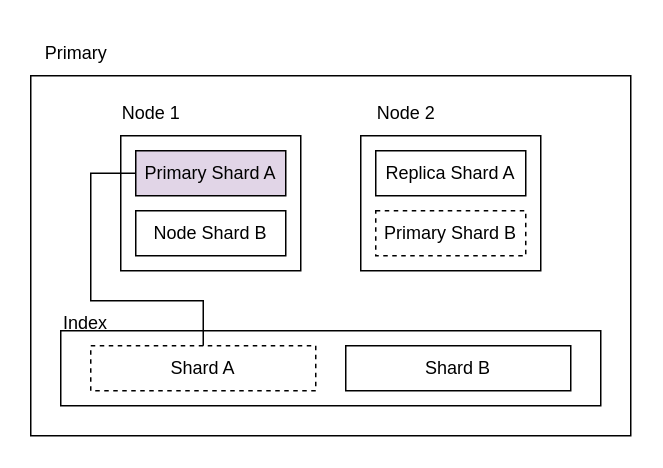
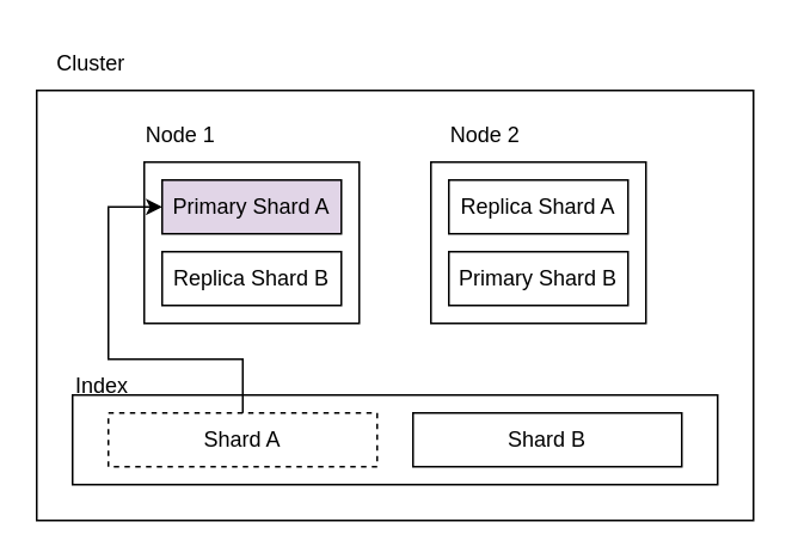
- <mxCell id="3" value="Primary" style="text;html=1;align=center;verticalAlign=middle;resizable=0;points=[];autosize=1;strokeColor=none;fillColor=none;" parent="1" vertex="1"><mxGeometry x="20" y="20" width="60" height="30" as="geometry" /></mxCell>
+ <mxCell id="3" value="Cluster" style="text;html=1;align=center;verticalAlign=middle;resizable=0;points=[];autosize=1;strokeColor=none;fillColor=none;" parent="1" vertex="1"><mxGeometry x="20" y="20" width="60" height="30" as="geometry" /></mxCell>
- <mxCell id="15" style="edgeStyle=orthogonalEdgeStyle;rounded=0;orthogonalLoop=1;jettySize=auto;html=1;exitX=0.5;exitY=0;exitDx=0;exitDy=0;entryX=0;entryY=0.5;entryDx=0;entryDy=0;endArrow=none;" parent="1" source="13" target="6" edge="1"><mxGeometry relative="1" as="geometry"><Array as="points"><mxPoint x="135" y="200" /><mxPoint x="60" y="200" /><mxPoint x="60" y="115" /></Array></mxGeometry></mxCell>
+ <mxCell id="15" style="edgeStyle=orthogonalEdgeStyle;rounded=0;orthogonalLoop=1;jettySize=auto;html=1;exitX=0.5;exitY=0;exitDx=0;exitDy=0;entryX=0;entryY=0.5;entryDx=0;entryDy=0;" parent="1" source="13" target="6" edge="1"><mxGeometry relative="1" as="geometry"><Array as="points"><mxPoint x="135" y="200" /><mxPoint x="60" y="200" /><mxPoint x="60" y="115" /></Array></mxGeometry></mxCell>
- <mxCell id="7" value="Node Shard B" style="rounded=0;whiteSpace=wrap;html=1;" parent="1" vertex="1"><mxGeometry x="90" y="140" width="100" height="30" as="geometry" /></mxCell>
+ <mxCell id="7" value="Replica Shard B" style="rounded=0;whiteSpace=wrap;html=1;" parent="1" vertex="1"><mxGeometry x="90" y="140" width="100" height="30" as="geometry" /></mxCell>
- <mxCell id="11" value="Primary Shard B" style="rounded=0;whiteSpace=wrap;html=1;dashed=1;" parent="1" vertex="1"><mxGeometry x="250" y="140" width="100" height="30" as="geometry" /></mxCell>
+ <mxCell id="11" value="Primary Shard B" style="rounded=0;whiteSpace=wrap;html=1;" parent="1" vertex="1"><mxGeometry x="250" y="140" width="100" height="30" as="geometry" /></mxCell>
